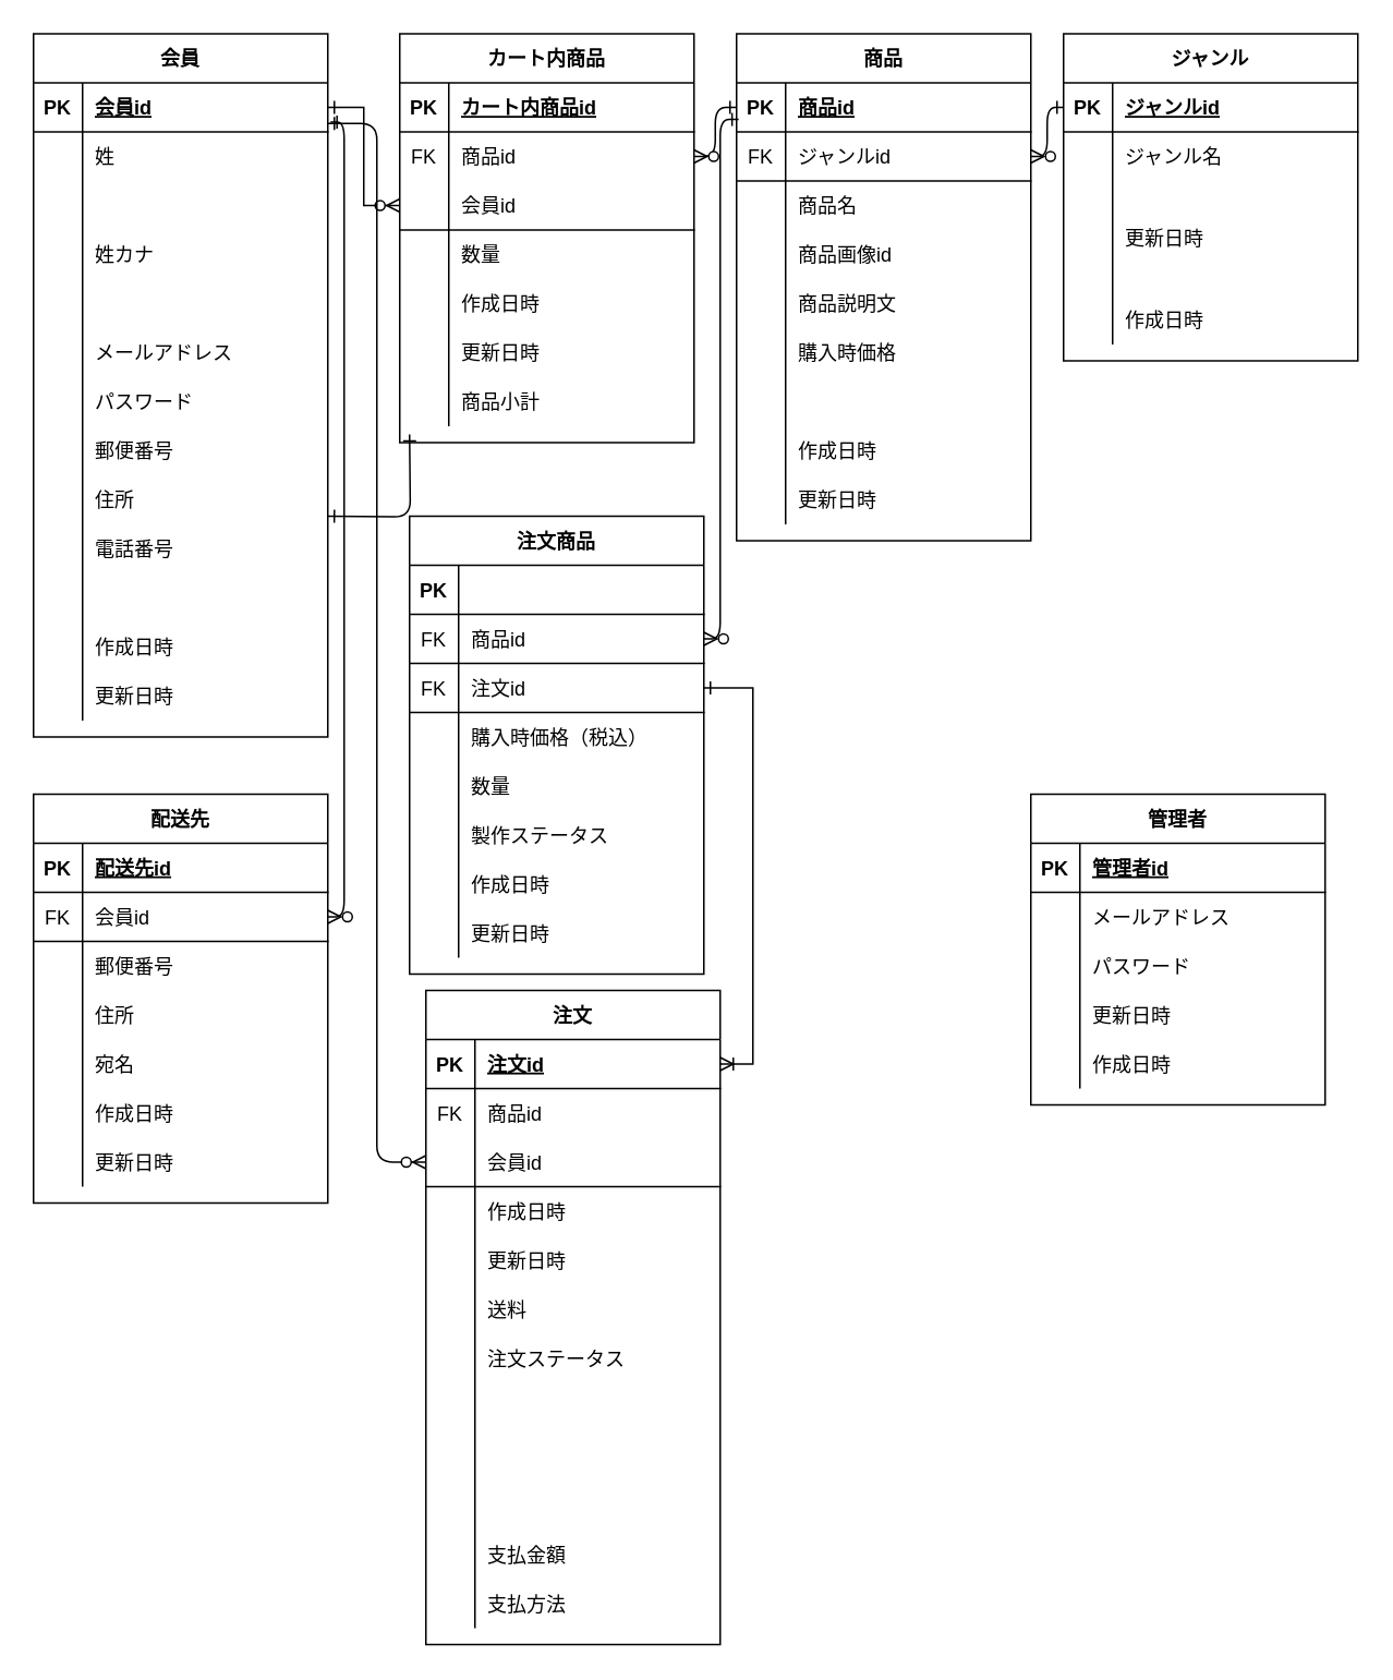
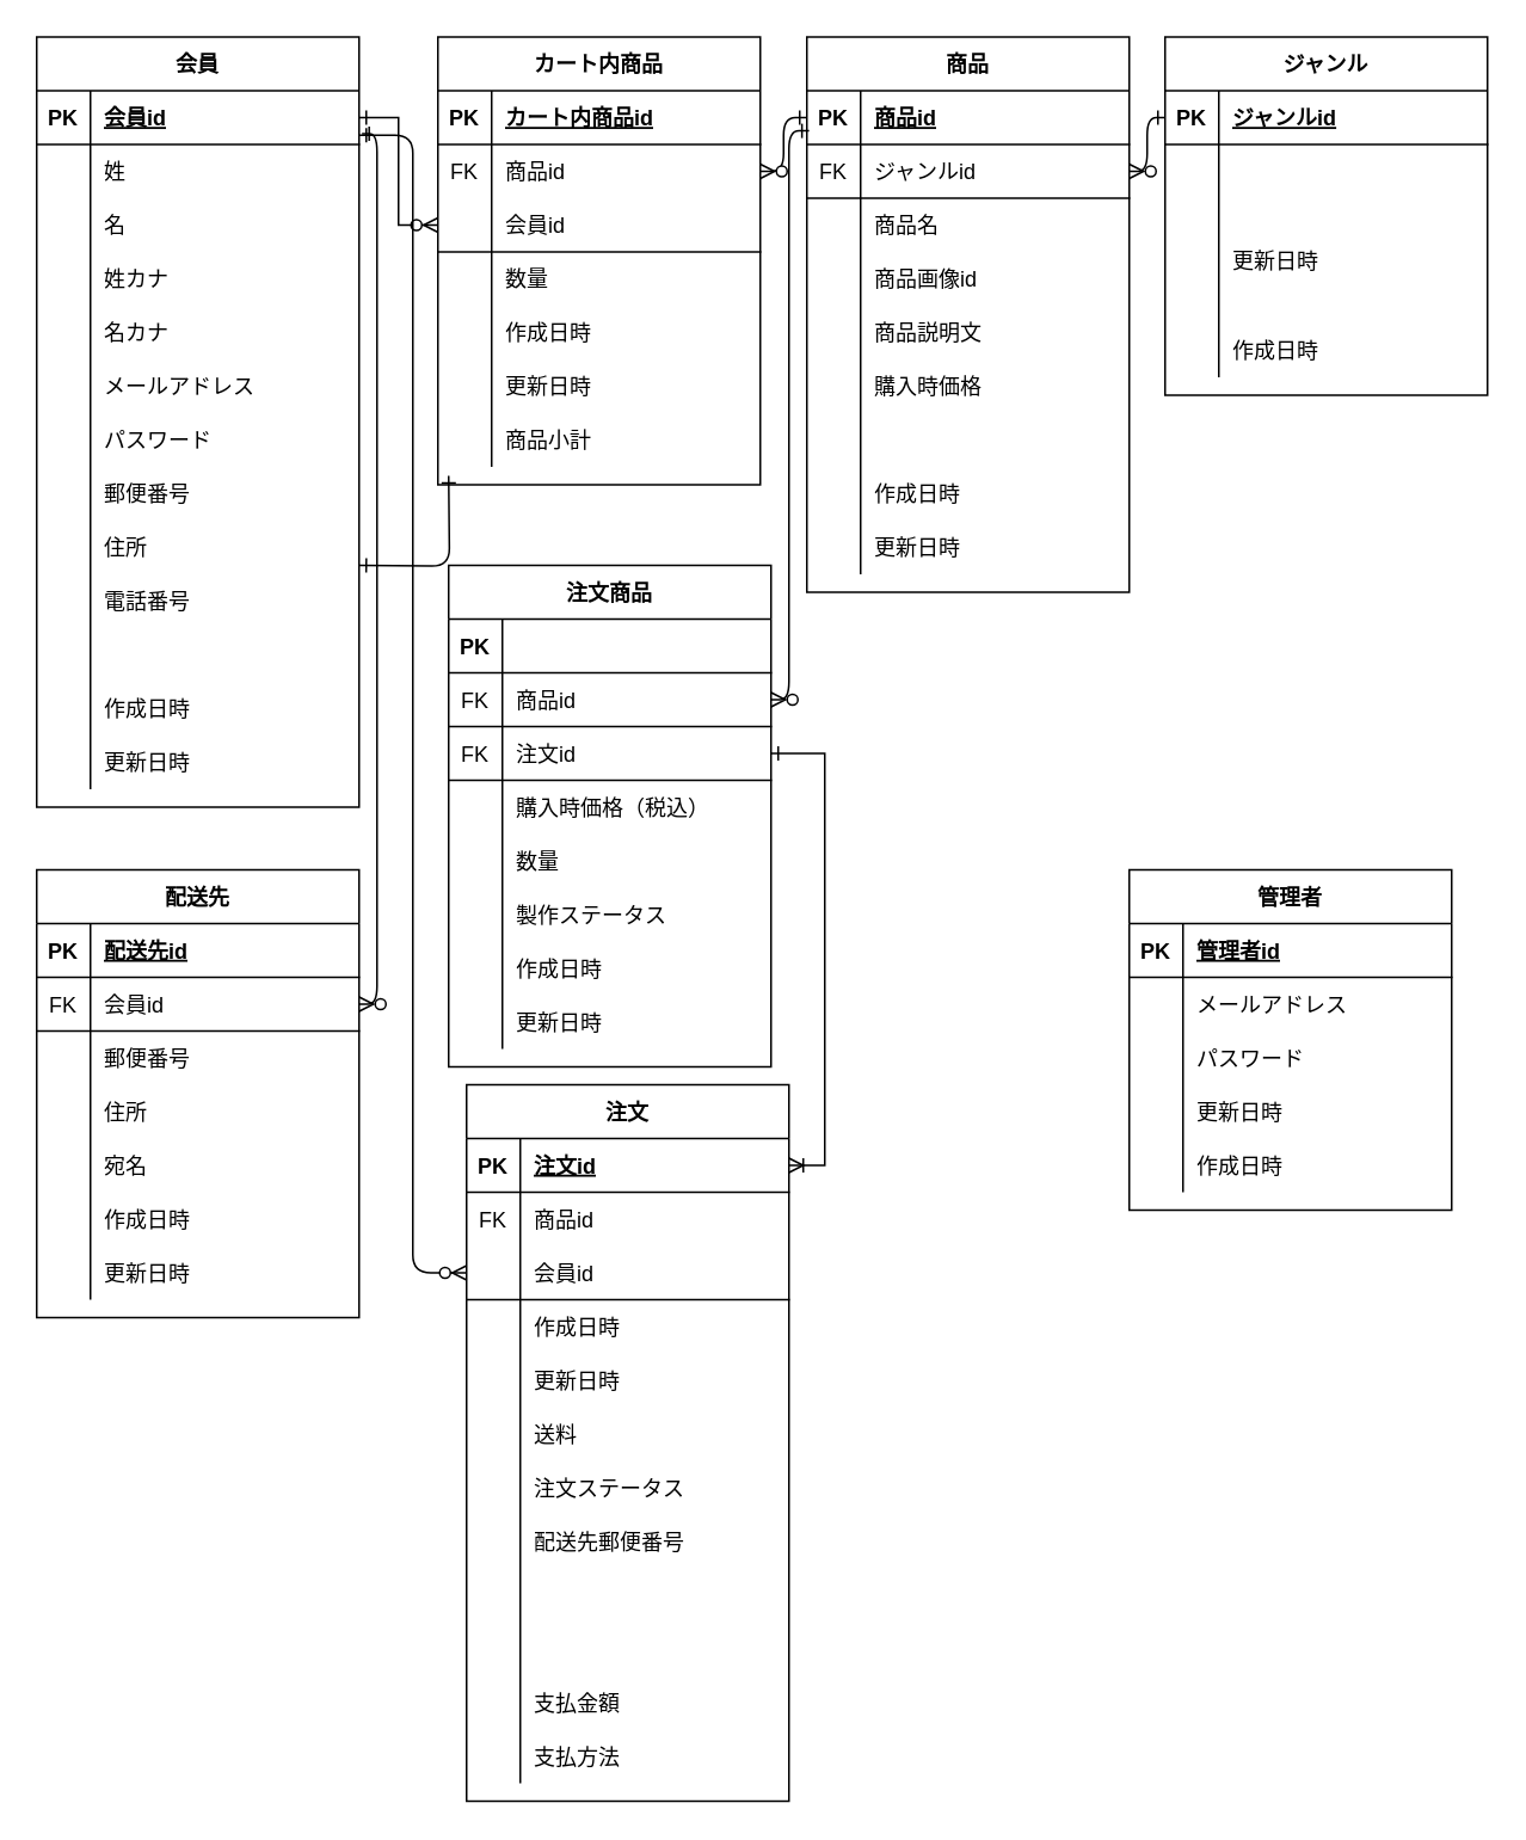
- <mxCell id="120" value="ジャンル名" style="shape=partialRectangle;connectable=0;fillColor=none;top=0;left=0;bottom=0;right=0;align=left;spacingLeft=6;overflow=hidden;" parent="118" vertex="1"><mxGeometry x="30" width="150" height="30" as="geometry" /></mxCell>
+ <mxCell id="11" value="名" style="shape=partialRectangle;connectable=0;fillColor=none;top=0;left=0;bottom=0;right=0;align=left;spacingLeft=6;overflow=hidden;" parent="9" vertex="1"><mxGeometry x="30" width="150" height="30" as="geometry" /></mxCell>
+ <mxCell id="17" value="名カナ" style="shape=partialRectangle;connectable=0;fillColor=none;top=0;left=0;bottom=0;right=0;align=left;spacingLeft=6;overflow=hidden;" parent="15" vertex="1"><mxGeometry x="30" width="150" height="30" as="geometry" /></mxCell>
+ <mxCell id="103" value="配送先郵便番号" style="shape=partialRectangle;connectable=0;fillColor=none;top=0;left=0;bottom=0;right=0;align=left;spacingLeft=6;overflow=hidden;" parent="101" vertex="1"><mxGeometry x="30" width="150" height="30" as="geometry" /></mxCell>
